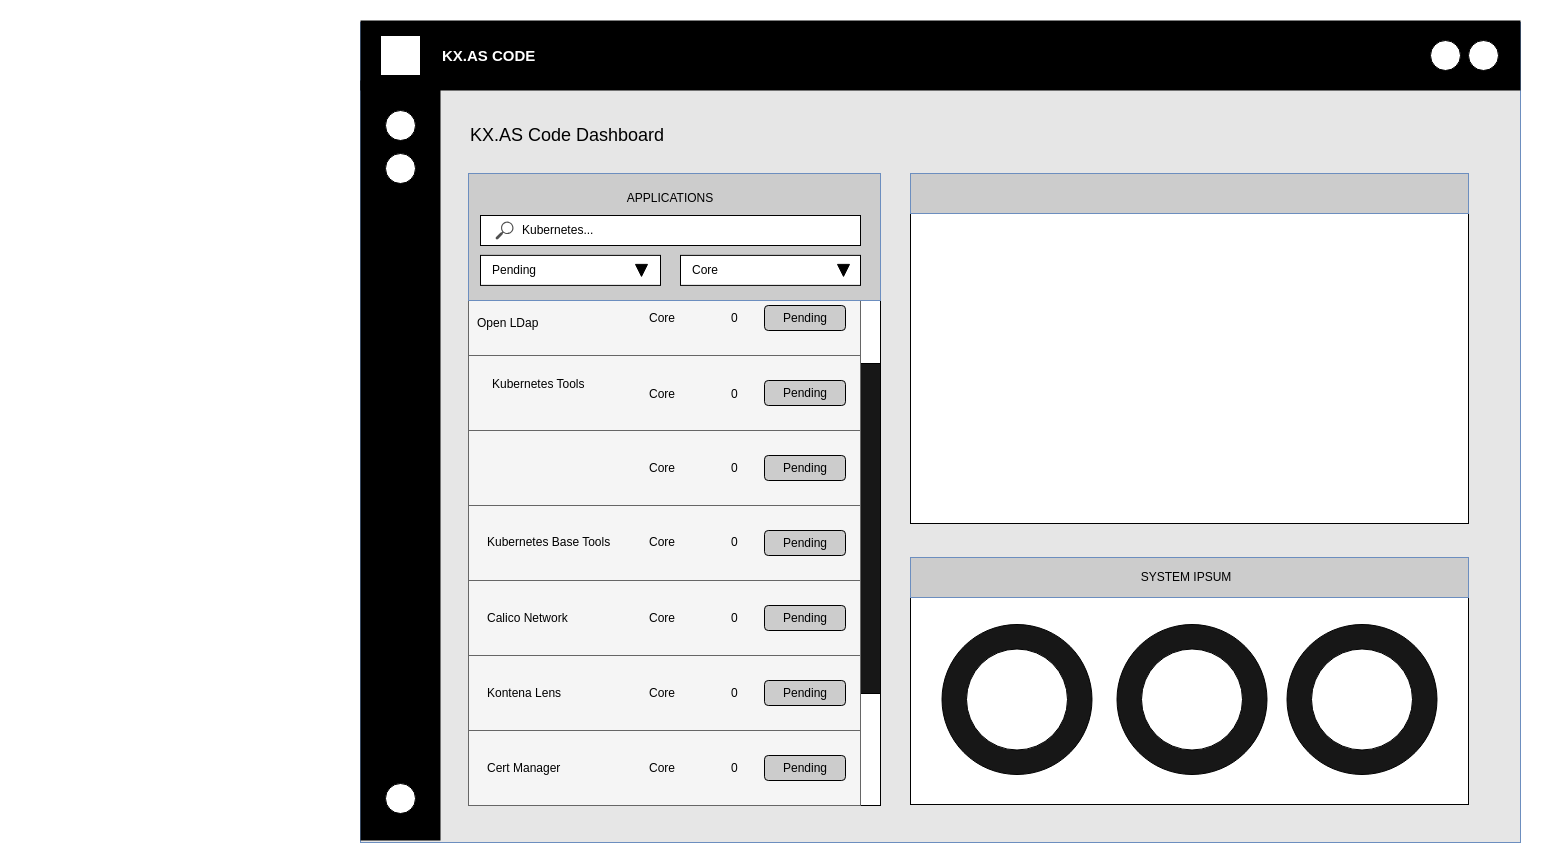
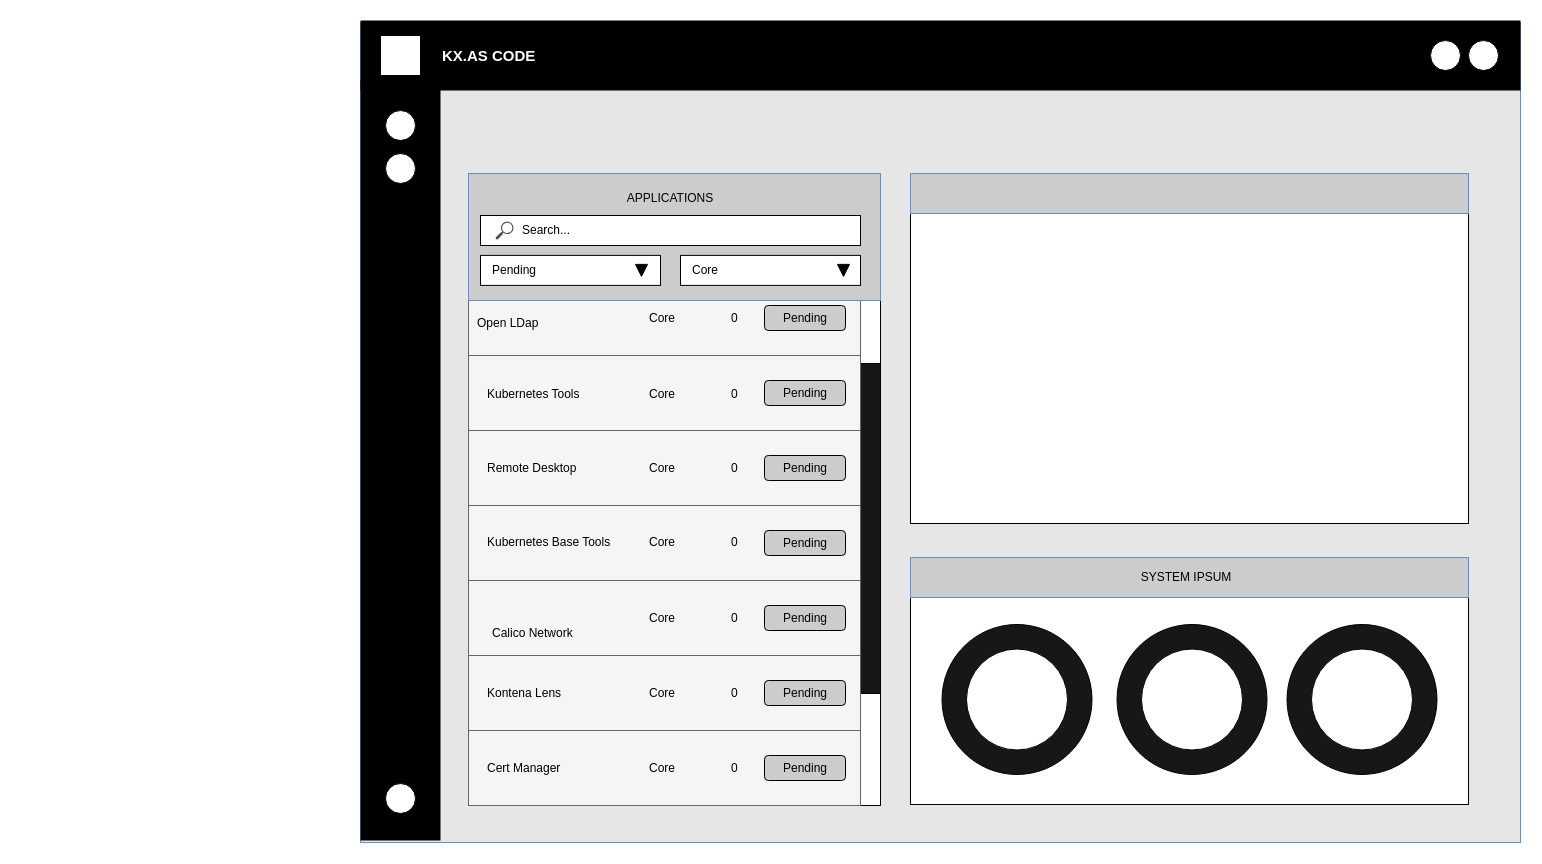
- <mxCell id="43" value="KX.AS Code Dashboard" style="text;html=1;strokeColor=none;fillColor=none;align=left;verticalAlign=middle;whiteSpace=wrap;rounded=0;fontSize=18;" vertex="1" parent="1"><mxGeometry x="468" y="120" width="232" height="30" as="geometry" /></mxCell>
- <mxCell id="46" value="Kubernetes..." style="text;html=1;strokeColor=none;fillColor=none;align=left;verticalAlign=middle;whiteSpace=wrap;rounded=0;" vertex="1" parent="1"><mxGeometry x="520" y="215" width="135" height="30" as="geometry" /></mxCell>
+ <mxCell id="46" value="Search..." style="text;html=1;strokeColor=none;fillColor=none;align=left;verticalAlign=middle;whiteSpace=wrap;rounded=0;" vertex="1" parent="1"><mxGeometry x="520" y="215" width="135" height="30" as="geometry" /></mxCell>
- <mxCell id="52" value="Kubernetes Tools" style="text;html=1;strokeColor=none;fillColor=none;align=left;verticalAlign=middle;whiteSpace=wrap;rounded=0;" vertex="1" parent="1"><mxGeometry x="490" y="368.5" width="140" height="30" as="geometry" /></mxCell>
+ <mxCell id="52" value="Kubernetes Tools" style="text;html=1;strokeColor=none;fillColor=none;align=left;verticalAlign=middle;whiteSpace=wrap;rounded=0;" vertex="1" parent="1"><mxGeometry x="485" y="378.5" width="140" height="30" as="geometry" /></mxCell>
+ <mxCell id="54" value="Remote Desktop" style="text;html=1;strokeColor=none;fillColor=none;align=left;verticalAlign=middle;whiteSpace=wrap;rounded=0;" vertex="1" parent="1"><mxGeometry x="485" y="452.5" width="140" height="30" as="geometry" /></mxCell>
- <mxCell id="58" value="&lt;div&gt;Calico Network&lt;/div&gt;" style="text;html=1;strokeColor=none;fillColor=none;align=left;verticalAlign=middle;whiteSpace=wrap;rounded=0;" vertex="1" parent="1"><mxGeometry x="485" y="602.5" width="140" height="30" as="geometry" /></mxCell>
+ <mxCell id="58" value="&lt;div&gt;Calico Network&lt;/div&gt;" style="text;html=1;strokeColor=none;fillColor=none;align=left;verticalAlign=middle;whiteSpace=wrap;rounded=0;" vertex="1" parent="1"><mxGeometry x="490" y="617.5" width="140" height="30" as="geometry" /></mxCell>
